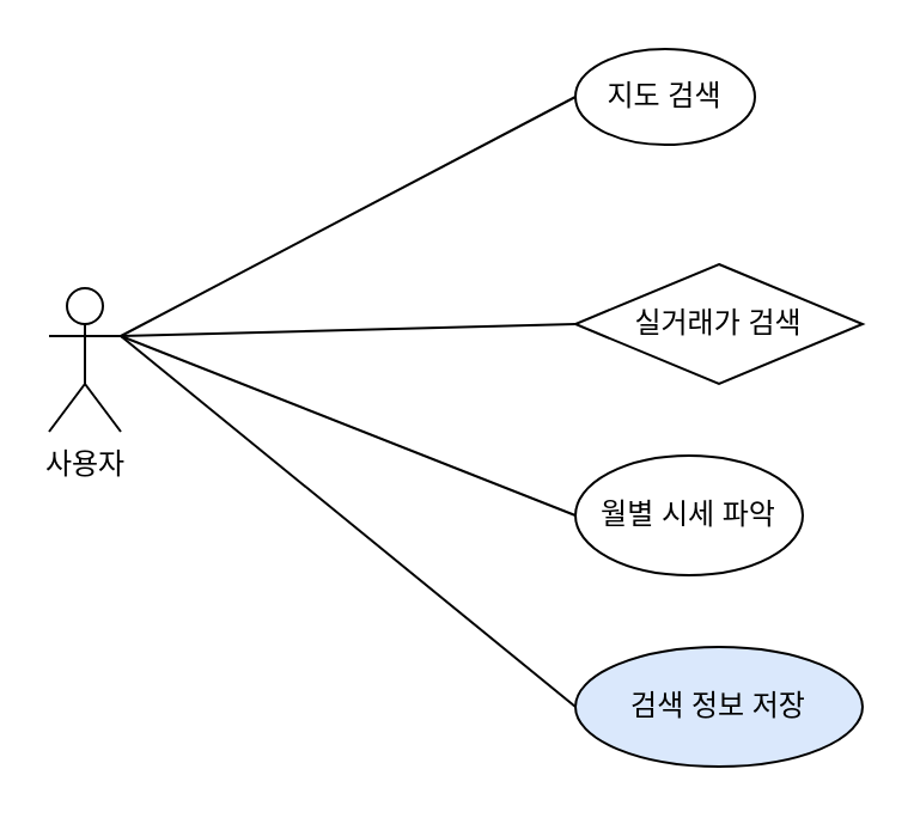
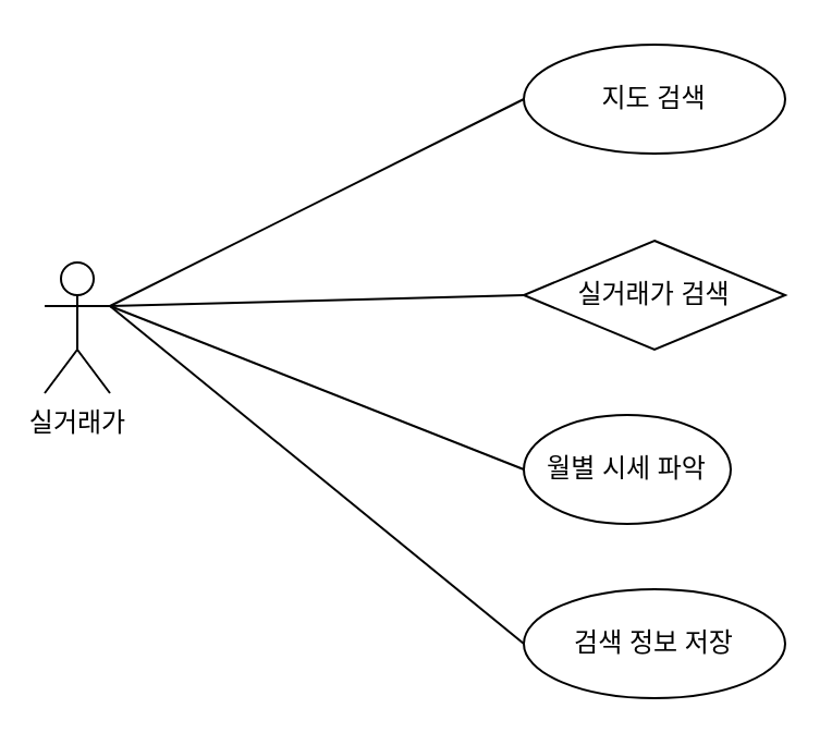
- <mxCell id="3" value="지도 검색" style="ellipse;whiteSpace=wrap;html=1;" vertex="1" parent="1"><mxGeometry x="240" y="20" width="75" height="40" as="geometry" /></mxCell>
+ <mxCell id="3" value="지도 검색" style="ellipse;whiteSpace=wrap;html=1;" vertex="1" parent="1"><mxGeometry x="240" y="20" width="120" height="50" as="geometry" /></mxCell>
- <mxCell id="2" value="사용자" style="shape=umlActor;verticalLabelPosition=bottom;verticalAlign=top;html=1;outlineConnect=0;" vertex="1" parent="1"><mxGeometry x="20" y="120" width="30" height="60" as="geometry" /></mxCell>
+ <mxCell id="2" value="실거래가" style="shape=umlActor;verticalLabelPosition=bottom;verticalAlign=top;html=1;outlineConnect=0;" vertex="1" parent="1"><mxGeometry x="20" y="120" width="30" height="60" as="geometry" /></mxCell>
- <mxCell id="6" value="검색 정보 저장" style="ellipse;whiteSpace=wrap;html=1;fillColor=#dae8fc;" vertex="1" parent="1"><mxGeometry x="240" y="270" width="120" height="50" as="geometry" /></mxCell>
+ <mxCell id="6" value="검색 정보 저장" style="ellipse;whiteSpace=wrap;html=1;" vertex="1" parent="1"><mxGeometry x="240" y="270" width="120" height="50" as="geometry" /></mxCell>
